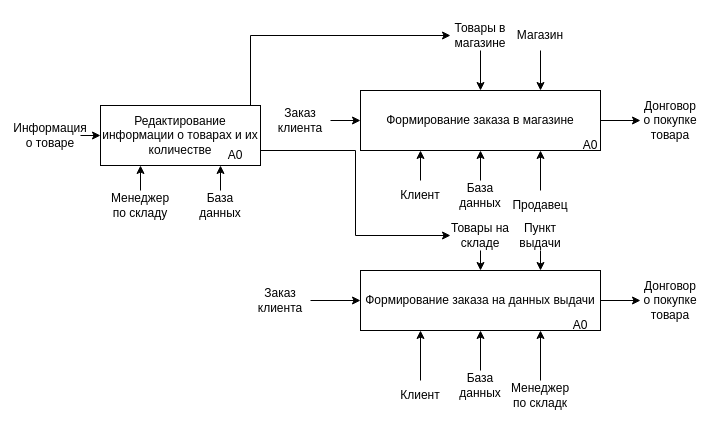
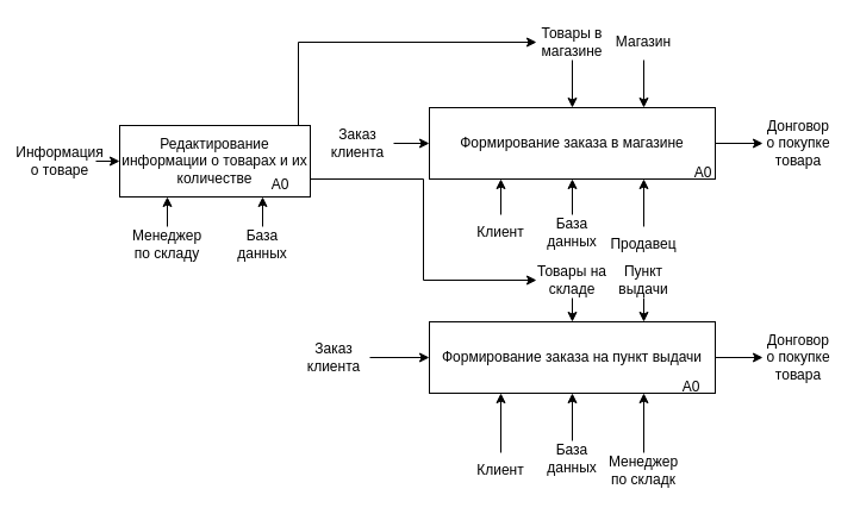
- <mxCell id="11" value="Формирование заказа на данных выдачи" style="rounded=0;whiteSpace=wrap;html=1;" parent="1" vertex="1"><mxGeometry x="360" y="270" width="240" height="60" as="geometry" /></mxCell>
+ <mxCell id="11" value="Формирование заказа на пункт выдачи" style="rounded=0;whiteSpace=wrap;html=1;" parent="1" vertex="1"><mxGeometry x="360" y="270" width="240" height="60" as="geometry" /></mxCell>
